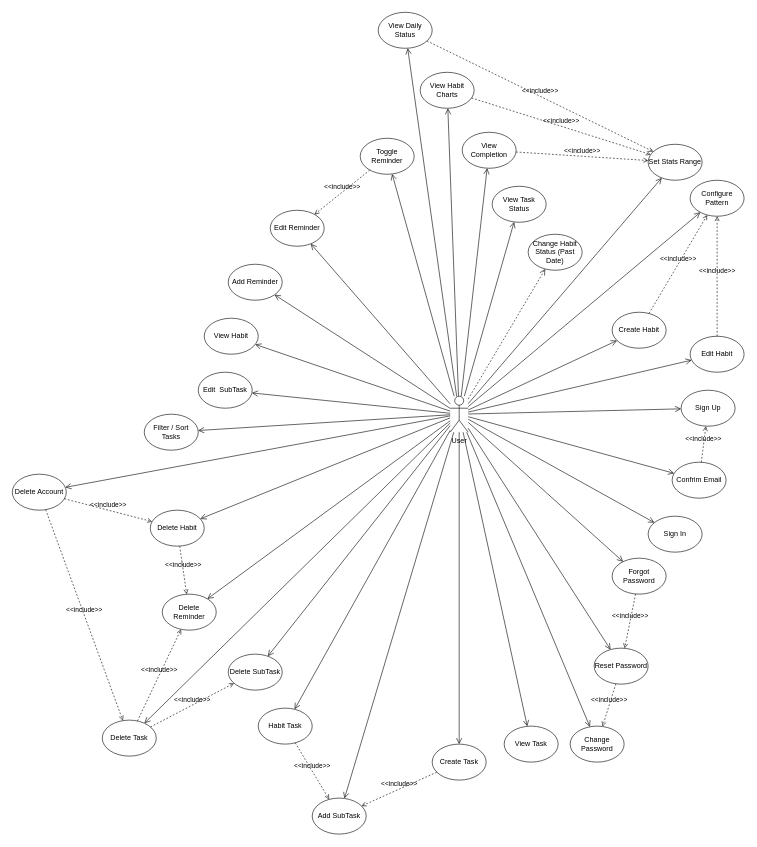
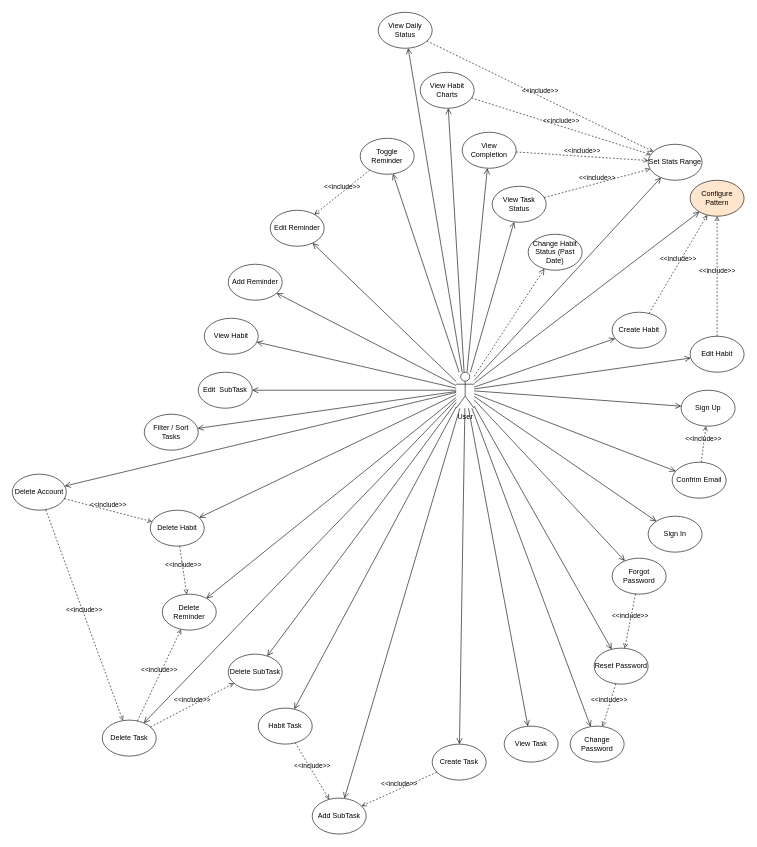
+ <mxCell id="71" value="&amp;lt;&amp;lt;include&amp;gt;&amp;gt;" style="html=1;verticalAlign=bottom;labelBackgroundColor=none;endArrow=open;endFill=0;dashed=1;rounded=0;" edge="1" parent="1" source="31" target="32"><mxGeometry width="160" relative="1" as="geometry"><mxPoint x="353" y="847" as="sourcePoint" /><mxPoint x="987" y="323" as="targetPoint" /></mxGeometry></mxCell>
- <mxCell id="23" value="Configure Pattern" style="ellipse;whiteSpace=wrap;html=1;" parent="1" vertex="1"><mxGeometry x="1150" y="300" width="90" height="60" as="geometry" /></mxCell>
+ <mxCell id="23" value="Configure Pattern" style="ellipse;whiteSpace=wrap;html=1;fillColor=#ffe6cc;" parent="1" vertex="1"><mxGeometry x="1150" y="300" width="90" height="60" as="geometry" /></mxCell>
- <mxCell id="2" value="User" style="shape=umlActor;verticalLabelPosition=bottom;verticalAlign=top;html=1;" parent="1" vertex="1"><mxGeometry x="750" y="660" width="30" height="60" as="geometry" /></mxCell>
+ <mxCell id="2" value="User" style="shape=umlActor;verticalLabelPosition=bottom;verticalAlign=top;html=1;" parent="1" vertex="1"><mxGeometry x="760" y="620" width="30" height="60" as="geometry" /></mxCell>
